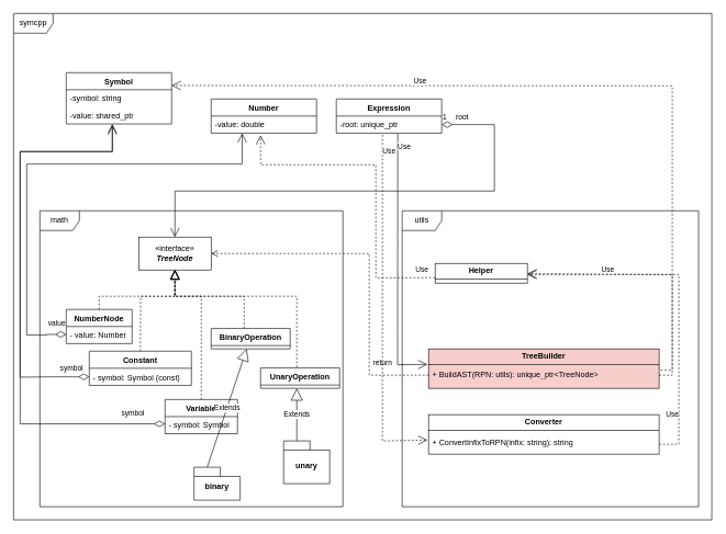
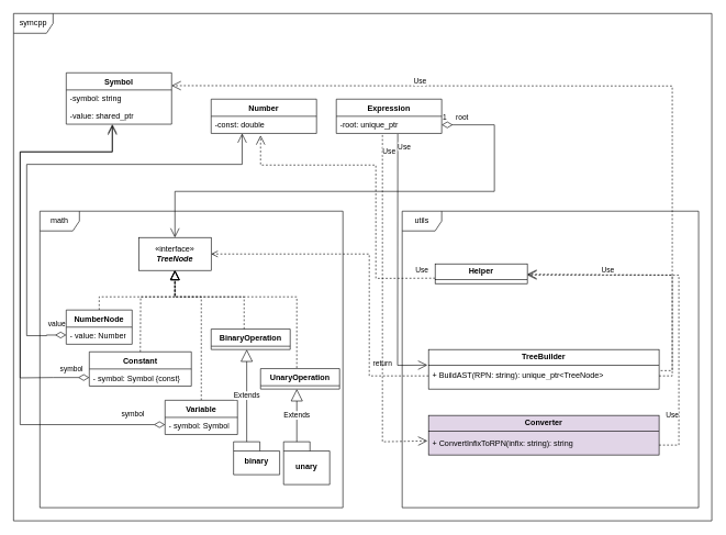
- <mxCell id="10" value="&lt;div&gt;-value:&amp;nbsp;&lt;span style=&quot;background-color: initial;&quot;&gt;double&lt;/span&gt;&lt;span style=&quot;background-color: initial;&quot;&gt;&amp;nbsp;&lt;/span&gt;&lt;/div&gt;" style="text;strokeColor=none;fillColor=none;align=left;verticalAlign=top;spacingLeft=4;spacingRight=4;overflow=hidden;rotatable=0;points=[[0,0.5],[1,0.5]];portConstraint=eastwest;whiteSpace=wrap;html=1;" vertex="1" parent="9"><mxGeometry y="26" width="160" height="26" as="geometry" /></mxCell>
+ <mxCell id="10" value="&lt;div&gt;-const:&amp;nbsp;&lt;span style=&quot;background-color: initial;&quot;&gt;double&lt;/span&gt;&lt;span style=&quot;background-color: initial;&quot;&gt;&amp;nbsp;&lt;/span&gt;&lt;/div&gt;" style="text;strokeColor=none;fillColor=none;align=left;verticalAlign=top;spacingLeft=4;spacingRight=4;overflow=hidden;rotatable=0;points=[[0,0.5],[1,0.5]];portConstraint=eastwest;whiteSpace=wrap;html=1;" vertex="1" parent="9"><mxGeometry y="26" width="160" height="26" as="geometry" /></mxCell>
- <mxCell id="18" value="&lt;p style=&quot;margin:0px;margin-top:4px;text-align:center;&quot;&gt;&lt;b&gt;TreeBuilder&lt;/b&gt;&lt;/p&gt;&lt;hr size=&quot;1&quot; style=&quot;border-style:solid;&quot;&gt;&lt;p style=&quot;margin:0px;margin-left:4px;&quot;&gt;&lt;/p&gt;&lt;p style=&quot;margin:0px;margin-left:4px;&quot;&gt;&lt;br&gt;&lt;/p&gt;&lt;p style=&quot;margin:0px;margin-left:4px;&quot;&gt;&lt;br&gt;&lt;/p&gt;" style="verticalAlign=top;align=left;overflow=fill;html=1;whiteSpace=wrap;fillColor=#f8cecc;" vertex="1" parent="1"><mxGeometry x="650" y="530" width="350" height="60" as="geometry" /></mxCell>
+ <mxCell id="18" value="&lt;p style=&quot;margin:0px;margin-top:4px;text-align:center;&quot;&gt;&lt;b&gt;TreeBuilder&lt;/b&gt;&lt;/p&gt;&lt;hr size=&quot;1&quot; style=&quot;border-style:solid;&quot;&gt;&lt;p style=&quot;margin:0px;margin-left:4px;&quot;&gt;&lt;/p&gt;&lt;p style=&quot;margin:0px;margin-left:4px;&quot;&gt;&lt;br&gt;&lt;/p&gt;&lt;p style=&quot;margin:0px;margin-left:4px;&quot;&gt;&lt;br&gt;&lt;/p&gt;" style="verticalAlign=top;align=left;overflow=fill;html=1;whiteSpace=wrap;" vertex="1" parent="1"><mxGeometry x="650" y="530" width="350" height="60" as="geometry" /></mxCell>
- <mxCell id="19" value="+ BuildAST(RPN: utils): unique_ptr&amp;lt;TreeNode&amp;gt;" style="text;strokeColor=none;fillColor=none;align=left;verticalAlign=top;spacingLeft=4;spacingRight=4;overflow=hidden;rotatable=0;points=[[0,0.5],[1,0.5]];portConstraint=eastwest;whiteSpace=wrap;html=1;" vertex="1" parent="1"><mxGeometry x="650" y="554.5" width="350" height="31" as="geometry" /></mxCell>
+ <mxCell id="19" value="+ BuildAST(RPN: string): unique_ptr&amp;lt;TreeNode&amp;gt;" style="text;strokeColor=none;fillColor=none;align=left;verticalAlign=top;spacingLeft=4;spacingRight=4;overflow=hidden;rotatable=0;points=[[0,0.5],[1,0.5]];portConstraint=eastwest;whiteSpace=wrap;html=1;" vertex="1" parent="1"><mxGeometry x="650" y="554.5" width="350" height="31" as="geometry" /></mxCell>
- <mxCell id="22" value="&lt;p style=&quot;margin:0px;margin-top:4px;text-align:center;&quot;&gt;&lt;b&gt;Converter&lt;/b&gt;&lt;/p&gt;&lt;hr size=&quot;1&quot; style=&quot;border-style:solid;&quot;&gt;&lt;p style=&quot;margin:0px;margin-left:4px;&quot;&gt;&lt;/p&gt;&lt;p style=&quot;margin:0px;margin-left:4px;&quot;&gt;&lt;br&gt;&lt;/p&gt;&lt;p style=&quot;margin:0px;margin-left:4px;&quot;&gt;&lt;br&gt;&lt;/p&gt;" style="verticalAlign=top;align=left;overflow=fill;html=1;whiteSpace=wrap;" vertex="1" parent="1"><mxGeometry x="650" y="630" width="350" height="60" as="geometry" /></mxCell>
+ <mxCell id="22" value="&lt;p style=&quot;margin:0px;margin-top:4px;text-align:center;&quot;&gt;&lt;b&gt;Converter&lt;/b&gt;&lt;/p&gt;&lt;hr size=&quot;1&quot; style=&quot;border-style:solid;&quot;&gt;&lt;p style=&quot;margin:0px;margin-left:4px;&quot;&gt;&lt;/p&gt;&lt;p style=&quot;margin:0px;margin-left:4px;&quot;&gt;&lt;br&gt;&lt;/p&gt;&lt;p style=&quot;margin:0px;margin-left:4px;&quot;&gt;&lt;br&gt;&lt;/p&gt;" style="verticalAlign=top;align=left;overflow=fill;html=1;whiteSpace=wrap;fillColor=#e1d5e7;" vertex="1" parent="1"><mxGeometry x="650" y="630" width="350" height="60" as="geometry" /></mxCell>
- <mxCell id="43" value="binary" style="shape=folder;fontStyle=1;spacingTop=10;tabWidth=40;tabHeight=14;tabPosition=left;html=1;whiteSpace=wrap;" vertex="1" parent="1"><mxGeometry x="294" y="710" width="70" height="50" as="geometry" /></mxCell>
+ <mxCell id="43" value="binary" style="shape=folder;fontStyle=1;spacingTop=10;tabWidth=40;tabHeight=14;tabPosition=left;html=1;whiteSpace=wrap;" vertex="1" parent="1"><mxGeometry x="354" y="670" width="70" height="50" as="geometry" /></mxCell>
